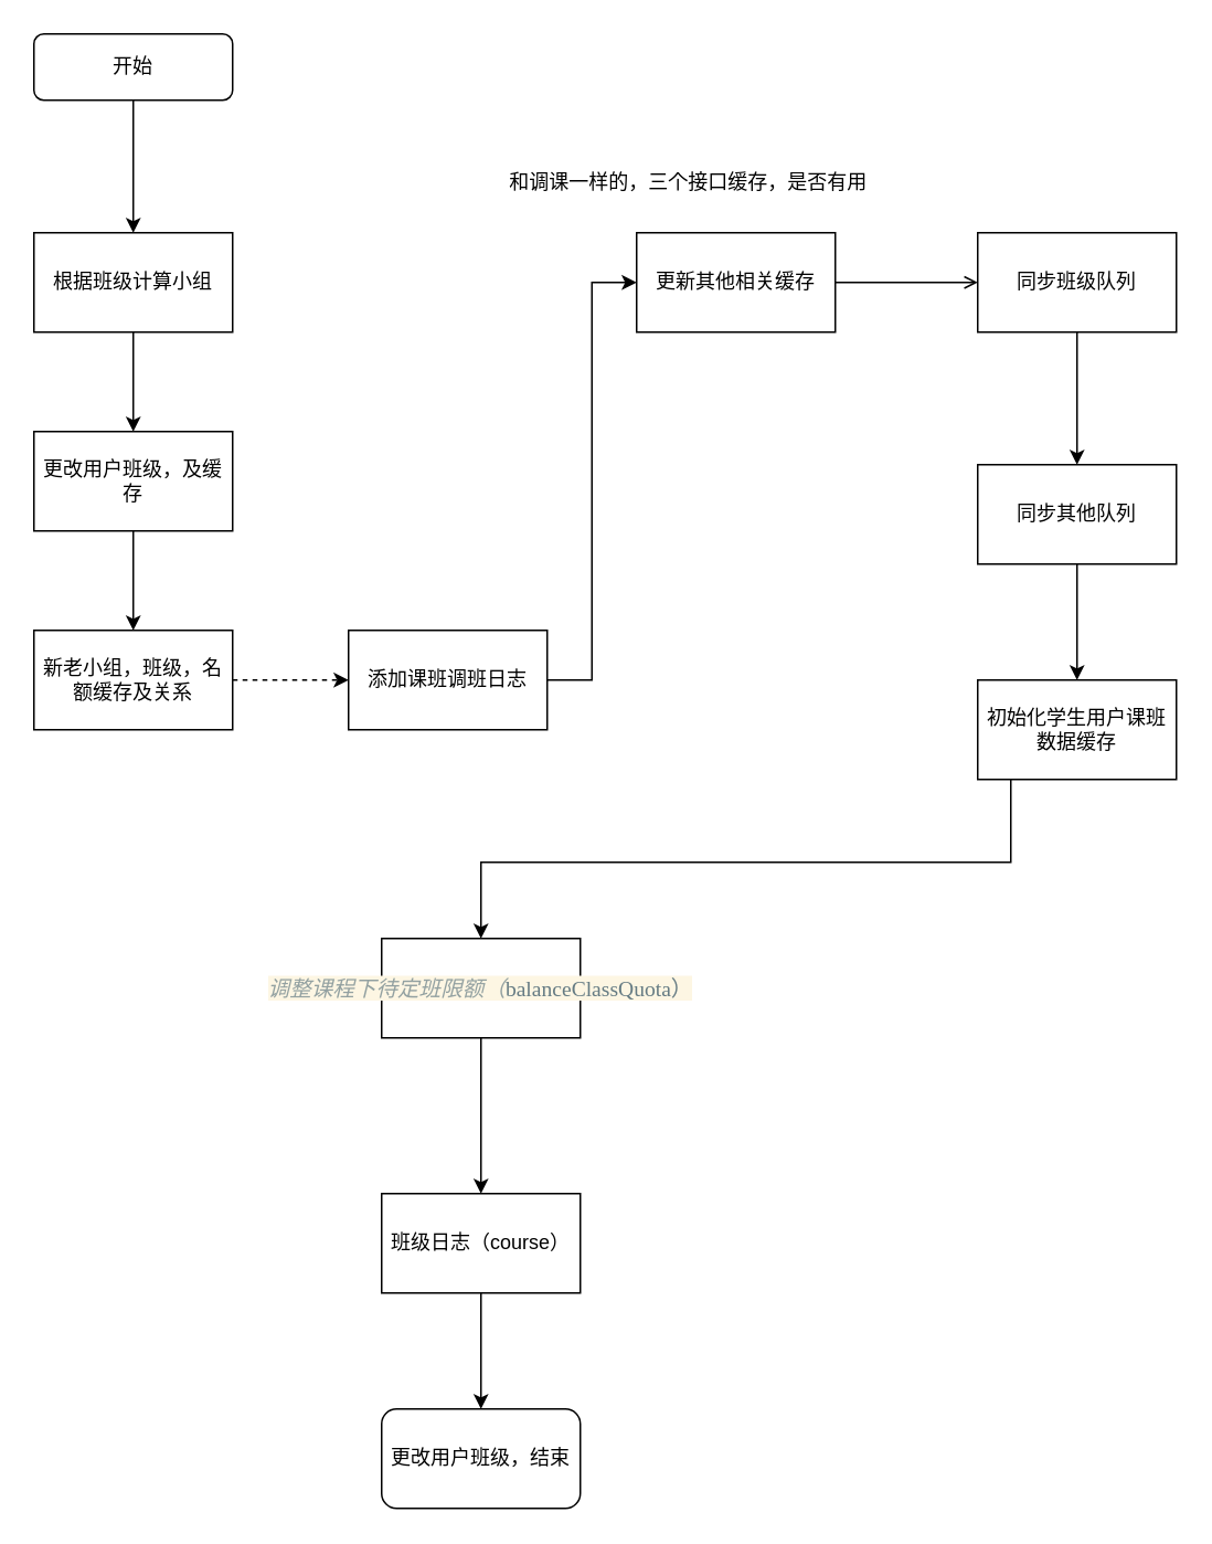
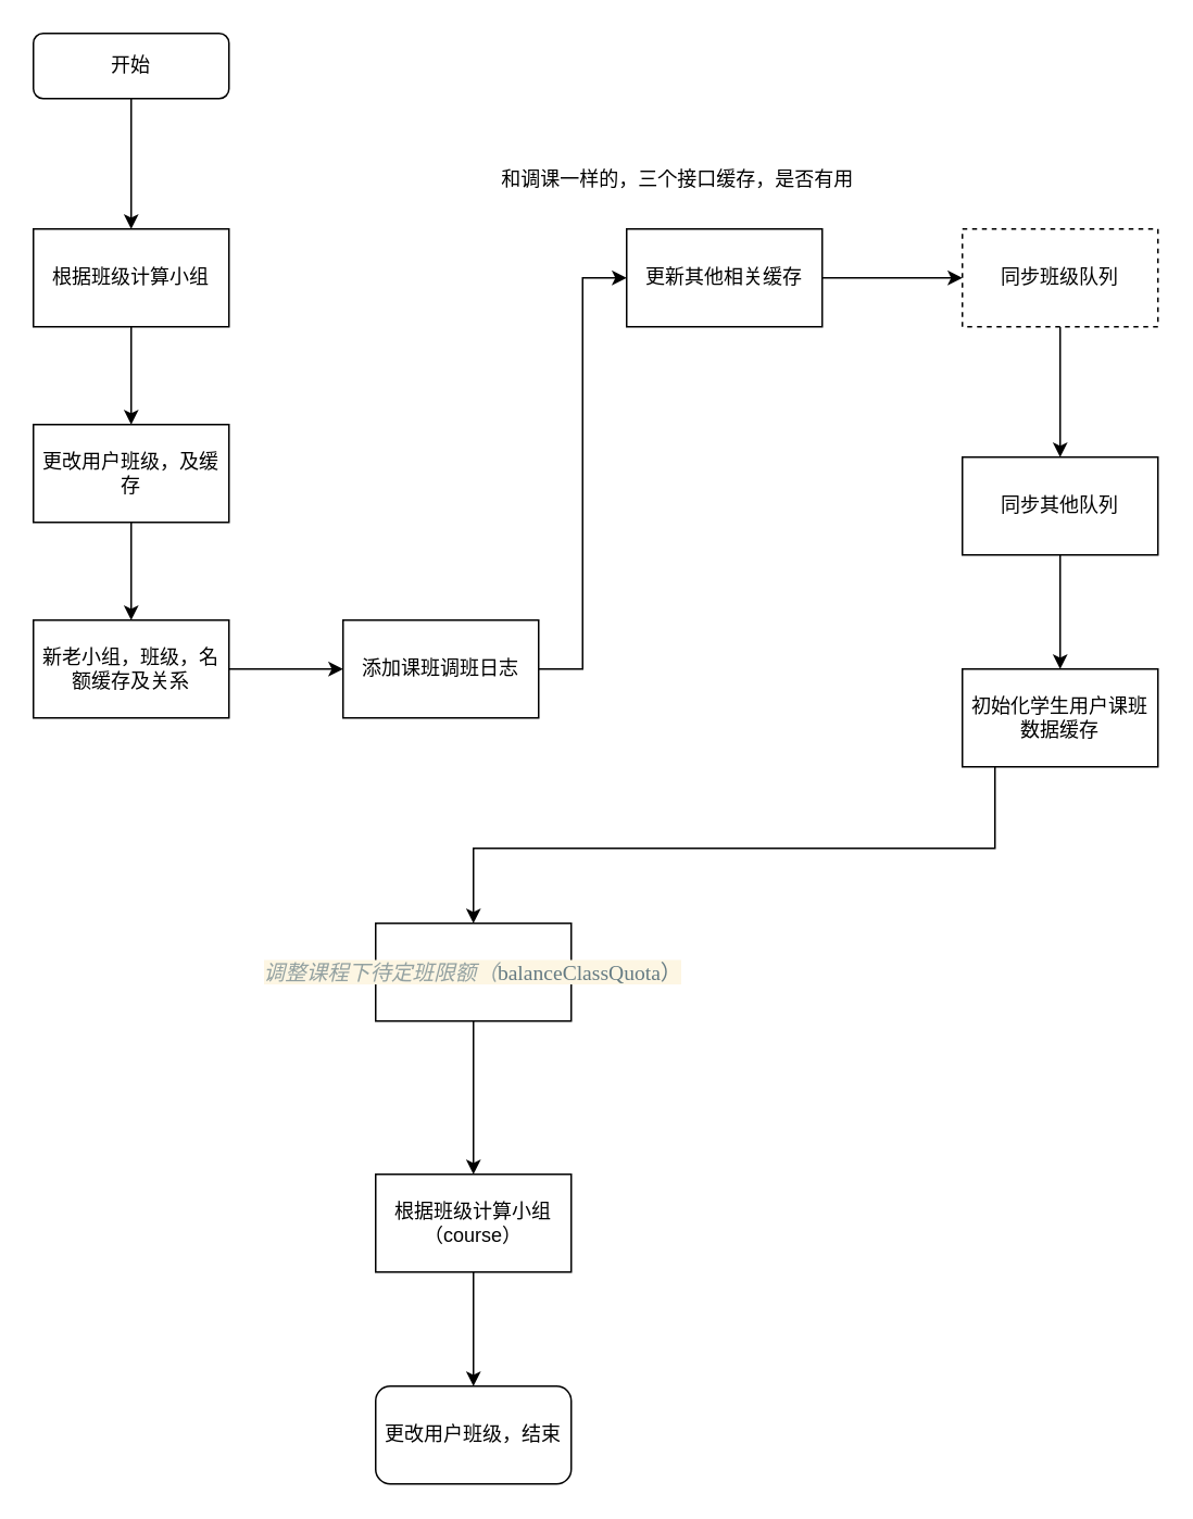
- <mxCell id="18" style="edgeStyle=orthogonalEdgeStyle;rounded=0;orthogonalLoop=1;jettySize=auto;html=1;exitX=1;exitY=0.5;exitDx=0;exitDy=0;entryX=0;entryY=0.5;entryDx=0;entryDy=0;endArrow=open;" edge="1" parent="1" source="19" target="11"><mxGeometry relative="1" as="geometry" /></mxCell>
+ <mxCell id="18" style="edgeStyle=orthogonalEdgeStyle;rounded=0;orthogonalLoop=1;jettySize=auto;html=1;exitX=1;exitY=0.5;exitDx=0;exitDy=0;entryX=0;entryY=0.5;entryDx=0;entryDy=0;" edge="1" parent="1" source="19" target="11"><mxGeometry relative="1" as="geometry" /></mxCell>
- <mxCell id="11" value="同步班级队列" style="rounded=0;whiteSpace=wrap;html=1;" vertex="1" parent="1"><mxGeometry x="590" y="140" width="120" height="60" as="geometry" /></mxCell>
+ <mxCell id="11" value="同步班级队列" style="rounded=0;whiteSpace=wrap;html=1;dashed=1;" vertex="1" parent="1"><mxGeometry x="590" y="140" width="120" height="60" as="geometry" /></mxCell>
- <mxCell id="16" style="edgeStyle=orthogonalEdgeStyle;rounded=0;orthogonalLoop=1;jettySize=auto;html=1;entryX=0;entryY=0.5;entryDx=0;entryDy=0;dashed=1;" edge="1" parent="1" source="17" target="9"><mxGeometry relative="1" as="geometry" /></mxCell>
+ <mxCell id="16" style="edgeStyle=orthogonalEdgeStyle;rounded=0;orthogonalLoop=1;jettySize=auto;html=1;entryX=0;entryY=0.5;entryDx=0;entryDy=0;" edge="1" parent="1" source="17" target="9"><mxGeometry relative="1" as="geometry" /></mxCell>
- <mxCell id="21" value="班级日志（course）" style="rounded=0;whiteSpace=wrap;html=1;" vertex="1" parent="1"><mxGeometry x="230" y="720" width="120" height="60" as="geometry" /></mxCell>
+ <mxCell id="21" value="根据班级计算小组（course）" style="rounded=0;whiteSpace=wrap;html=1;" vertex="1" parent="1"><mxGeometry x="230" y="720" width="120" height="60" as="geometry" /></mxCell>
